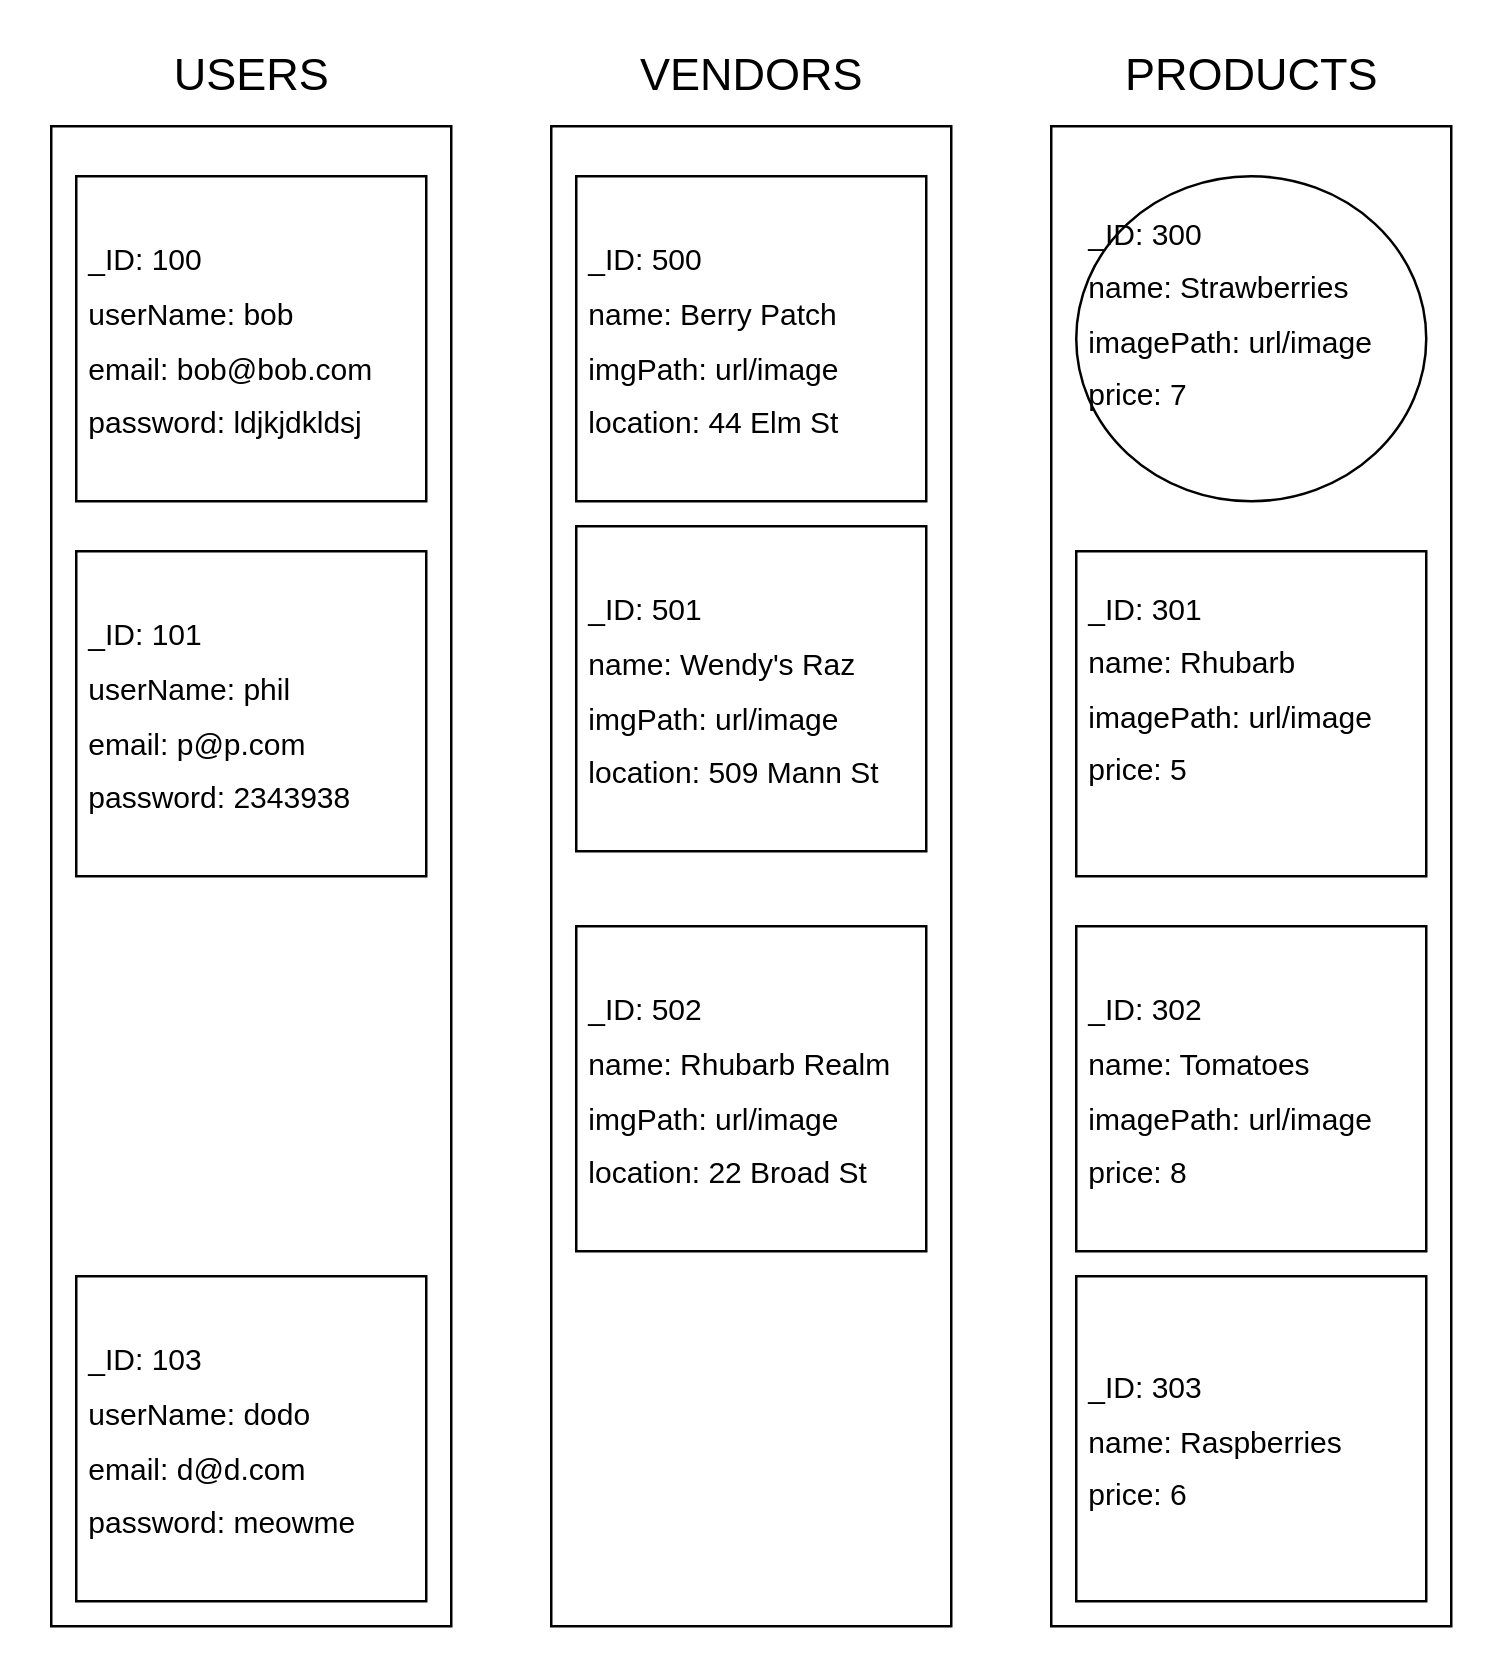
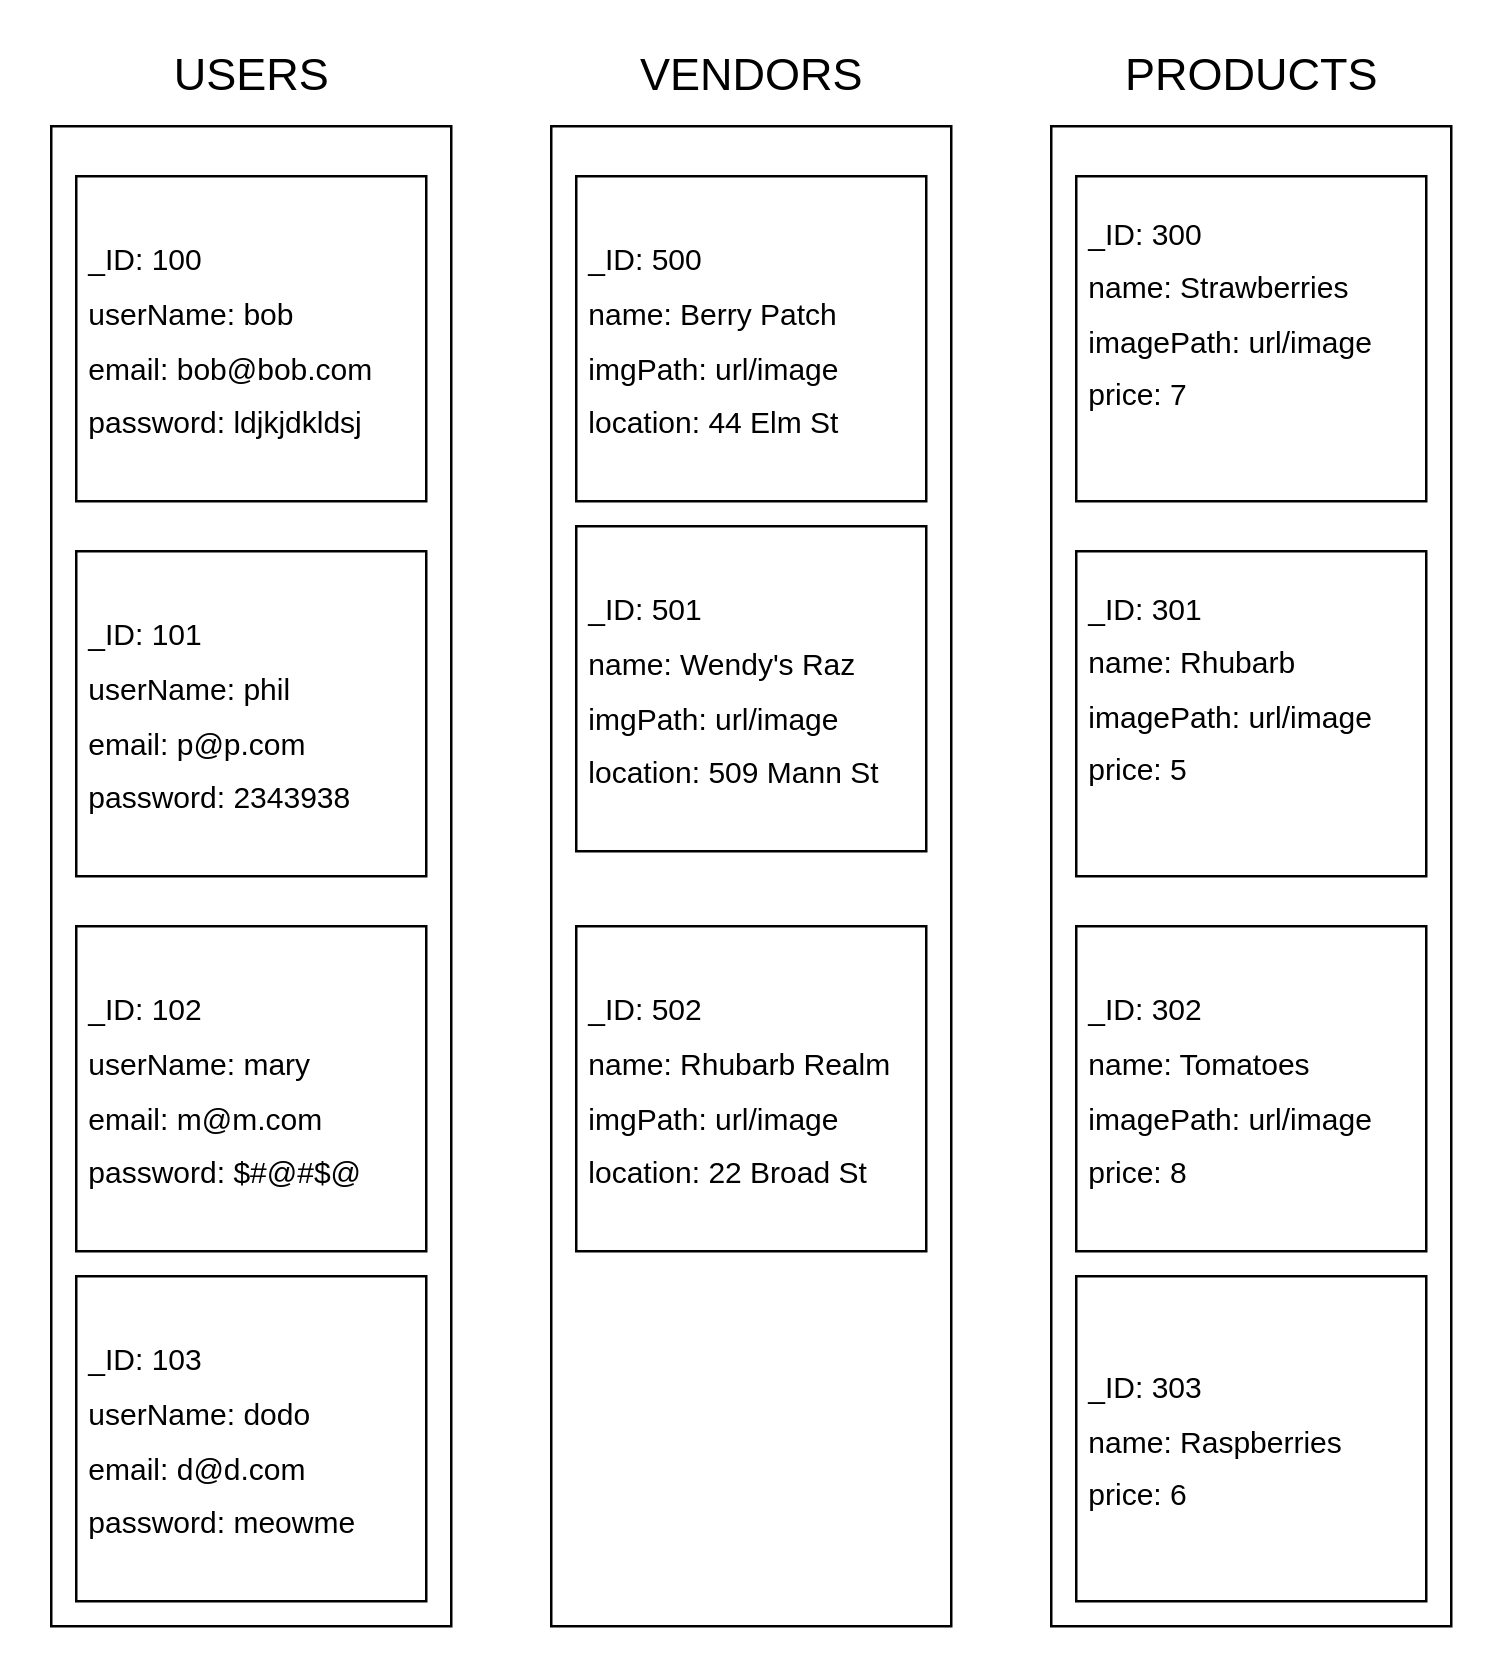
- <mxCell id="15" value="&lt;font style=&quot;font-size: 12px&quot;&gt;&amp;nbsp;_ID: 300&lt;br&gt;&amp;nbsp;name: Strawberries&lt;br&gt;&amp;nbsp;imagePath: url/image&lt;br&gt;&amp;nbsp;price: 7&lt;br&gt;&lt;br&gt;&lt;/font&gt;" style="ellipse;whiteSpace=wrap;html=1;fontSize=18;align=left;" parent="1" vertex="1"><mxGeometry x="430" y="70" width="140" height="130" as="geometry" /></mxCell>
+ <mxCell id="15" value="&lt;font style=&quot;font-size: 12px&quot;&gt;&amp;nbsp;_ID: 300&lt;br&gt;&amp;nbsp;name: Strawberries&lt;br&gt;&amp;nbsp;imagePath: url/image&lt;br&gt;&amp;nbsp;price: 7&lt;br&gt;&lt;br&gt;&lt;/font&gt;" style="whiteSpace=wrap;html=1;fontSize=18;align=left;" parent="1" vertex="1"><mxGeometry x="430" y="70" width="140" height="130" as="geometry" /></mxCell>
+ <mxCell id="10" value="&lt;font style=&quot;font-size: 12px&quot;&gt;&amp;nbsp;_ID: 102&lt;br&gt;&amp;nbsp;userName: mary&lt;br&gt;&amp;nbsp;email: m@m.com&lt;br&gt;&amp;nbsp;password: $#@#$@&lt;br&gt;&lt;/font&gt;" style="whiteSpace=wrap;html=1;fontSize=18;align=left;" parent="1" vertex="1"><mxGeometry x="30" y="370" width="140" height="130" as="geometry" /></mxCell>
